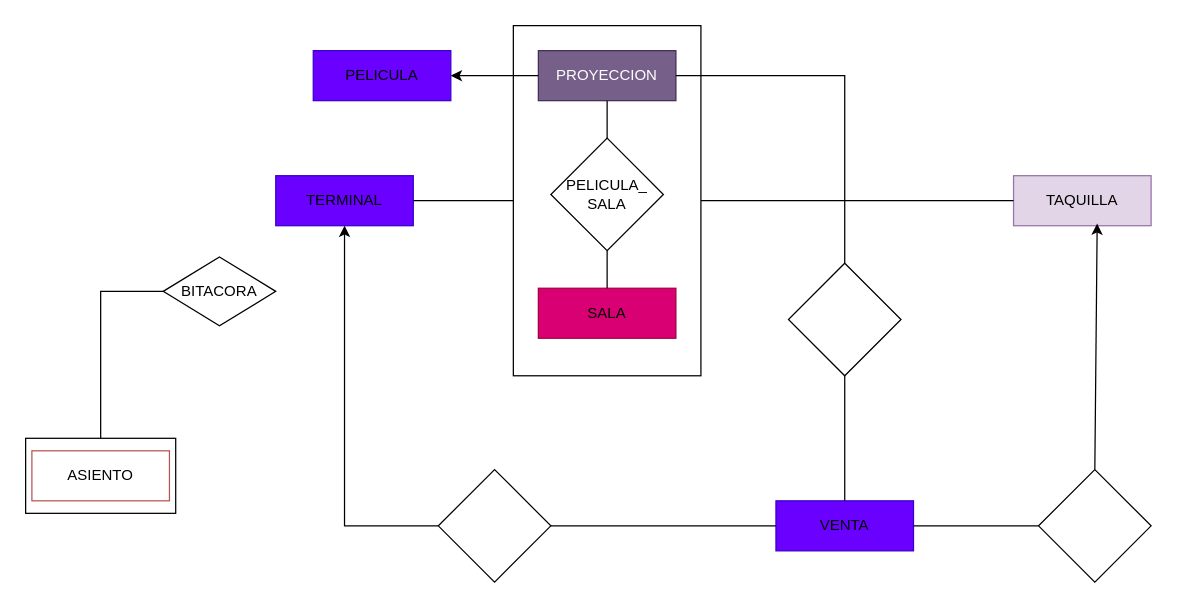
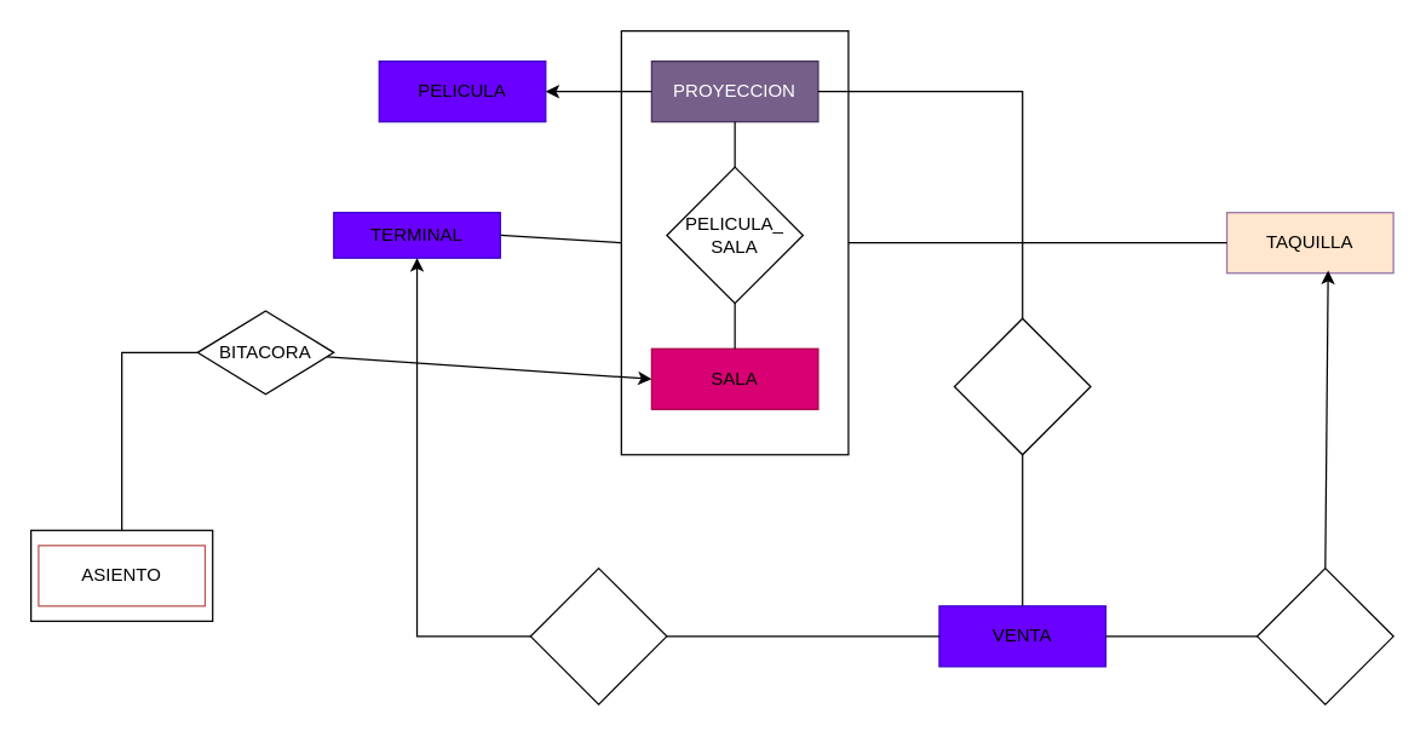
- <mxCell id="9" value="&lt;font color=&quot;#000000&quot;&gt;TERMINAL&lt;/font&gt;" style="rounded=0;whiteSpace=wrap;html=1;fillColor=#6a00ff;strokeColor=#3700CC;fontColor=#ffffff;" vertex="1" parent="1"><mxGeometry x="220" y="140" width="110" height="40" as="geometry" /></mxCell>
+ <mxCell id="9" value="&lt;font color=&quot;#000000&quot;&gt;TERMINAL&lt;/font&gt;" style="rounded=0;whiteSpace=wrap;html=1;fillColor=#6a00ff;strokeColor=#3700CC;fontColor=#ffffff;" vertex="1" parent="1"><mxGeometry x="220" y="140" width="110" height="30" as="geometry" /></mxCell>
- <mxCell id="10" value="&lt;font color=&quot;#000000&quot;&gt;TAQUILLA&lt;/font&gt;" style="rounded=0;whiteSpace=wrap;html=1;fillColor=#e1d5e7;strokeColor=#9673a6;" vertex="1" parent="1"><mxGeometry x="810" y="140" width="110" height="40" as="geometry" /></mxCell>
+ <mxCell id="10" value="&lt;font color=&quot;#000000&quot;&gt;TAQUILLA&lt;/font&gt;" style="rounded=0;whiteSpace=wrap;html=1;fillColor=#ffe6cc;strokeColor=#9673a6;" vertex="1" parent="1"><mxGeometry x="810" y="140" width="110" height="40" as="geometry" /></mxCell>
+ <mxCell id="16" value="" style="endArrow=classic;html=1;rounded=0;entryX=0;entryY=0.5;entryDx=0;entryDy=0;" edge="1" parent="1" source="14" target="6"><mxGeometry width="50" height="50" relative="1" as="geometry"><mxPoint x="340" y="380" as="sourcePoint" /><mxPoint x="390" y="330" as="targetPoint" /></mxGeometry></mxCell>
